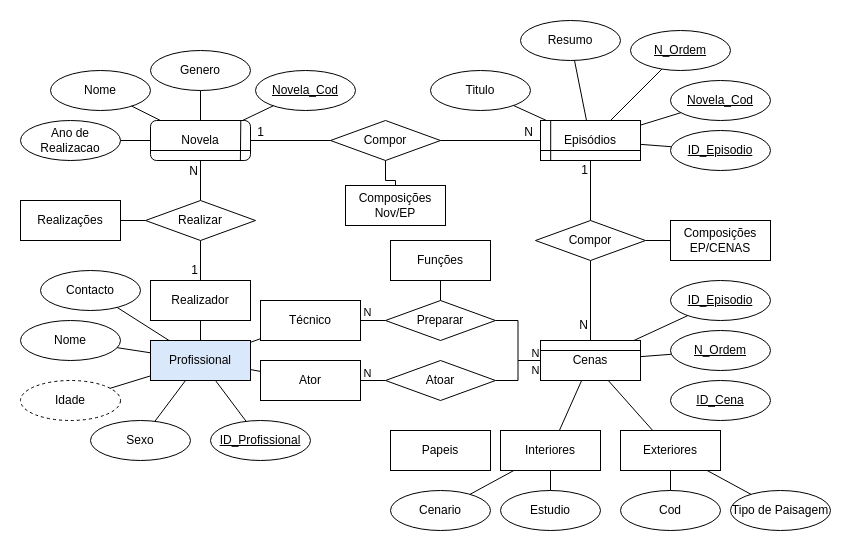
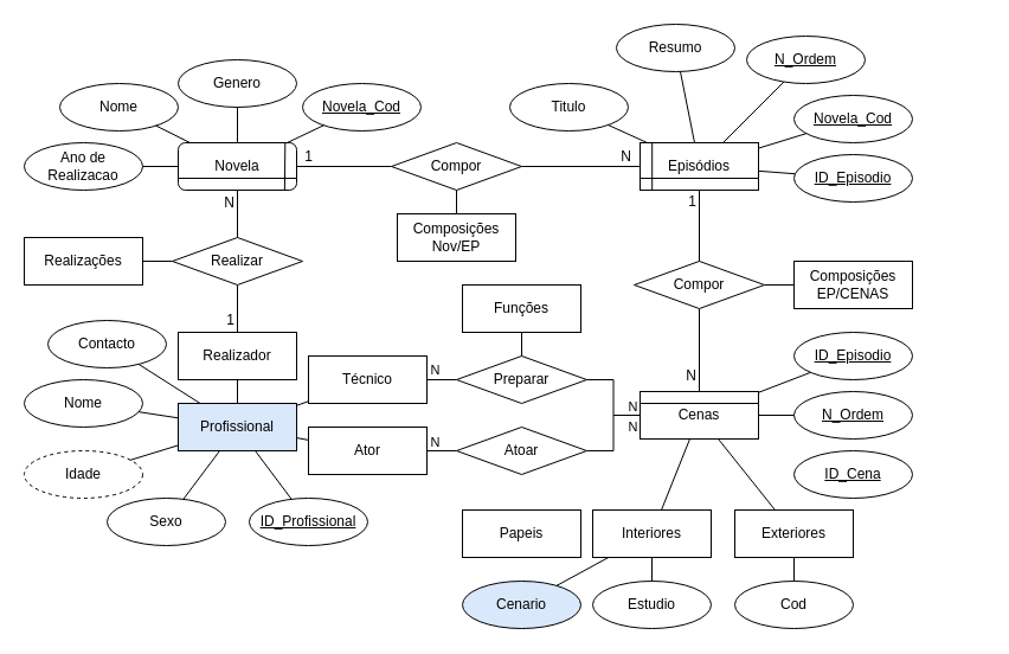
- <mxCell id="50" value="Composições Nov/EP" style="whiteSpace=wrap;html=1;align=center;" vertex="1" parent="1"><mxGeometry x="345" y="185" width="100" height="40" as="geometry" /></mxCell>
+ <mxCell id="50" value="Composições Nov/EP" style="whiteSpace=wrap;html=1;align=center;" vertex="1" parent="1"><mxGeometry x="335" y="180" width="100" height="40" as="geometry" /></mxCell>
- <mxCell id="34" value="Cenas" style="whiteSpace=wrap;html=1;align=center;" vertex="1" parent="1"><mxGeometry x="540" y="340" width="100" height="40" as="geometry" /></mxCell>
+ <mxCell id="34" value="Cenas" style="whiteSpace=wrap;html=1;align=center;" vertex="1" parent="1"><mxGeometry x="540" y="330" width="100" height="40" as="geometry" /></mxCell>
- <mxCell id="48" value="" style="endArrow=none;html=1;rounded=0;" edge="1" parent="1" source="46" target="36"><mxGeometry relative="1" as="geometry"><mxPoint x="820" y="550" as="sourcePoint" /><mxPoint x="820" y="530" as="targetPoint" /></mxGeometry></mxCell>
- <mxCell id="41" value="Cenario" style="ellipse;whiteSpace=wrap;html=1;align=center;" vertex="1" parent="1"><mxGeometry x="390" y="490" width="100" height="40" as="geometry" /></mxCell>
+ <mxCell id="41" value="Cenario" style="ellipse;whiteSpace=wrap;html=1;align=center;fillColor=#dae8fc;" vertex="1" parent="1"><mxGeometry x="390" y="490" width="100" height="40" as="geometry" /></mxCell>
- <mxCell id="46" value="Tipo de Paisagem" style="ellipse;whiteSpace=wrap;html=1;align=center;" vertex="1" parent="1"><mxGeometry x="730" y="490" width="100" height="40" as="geometry" /></mxCell>
